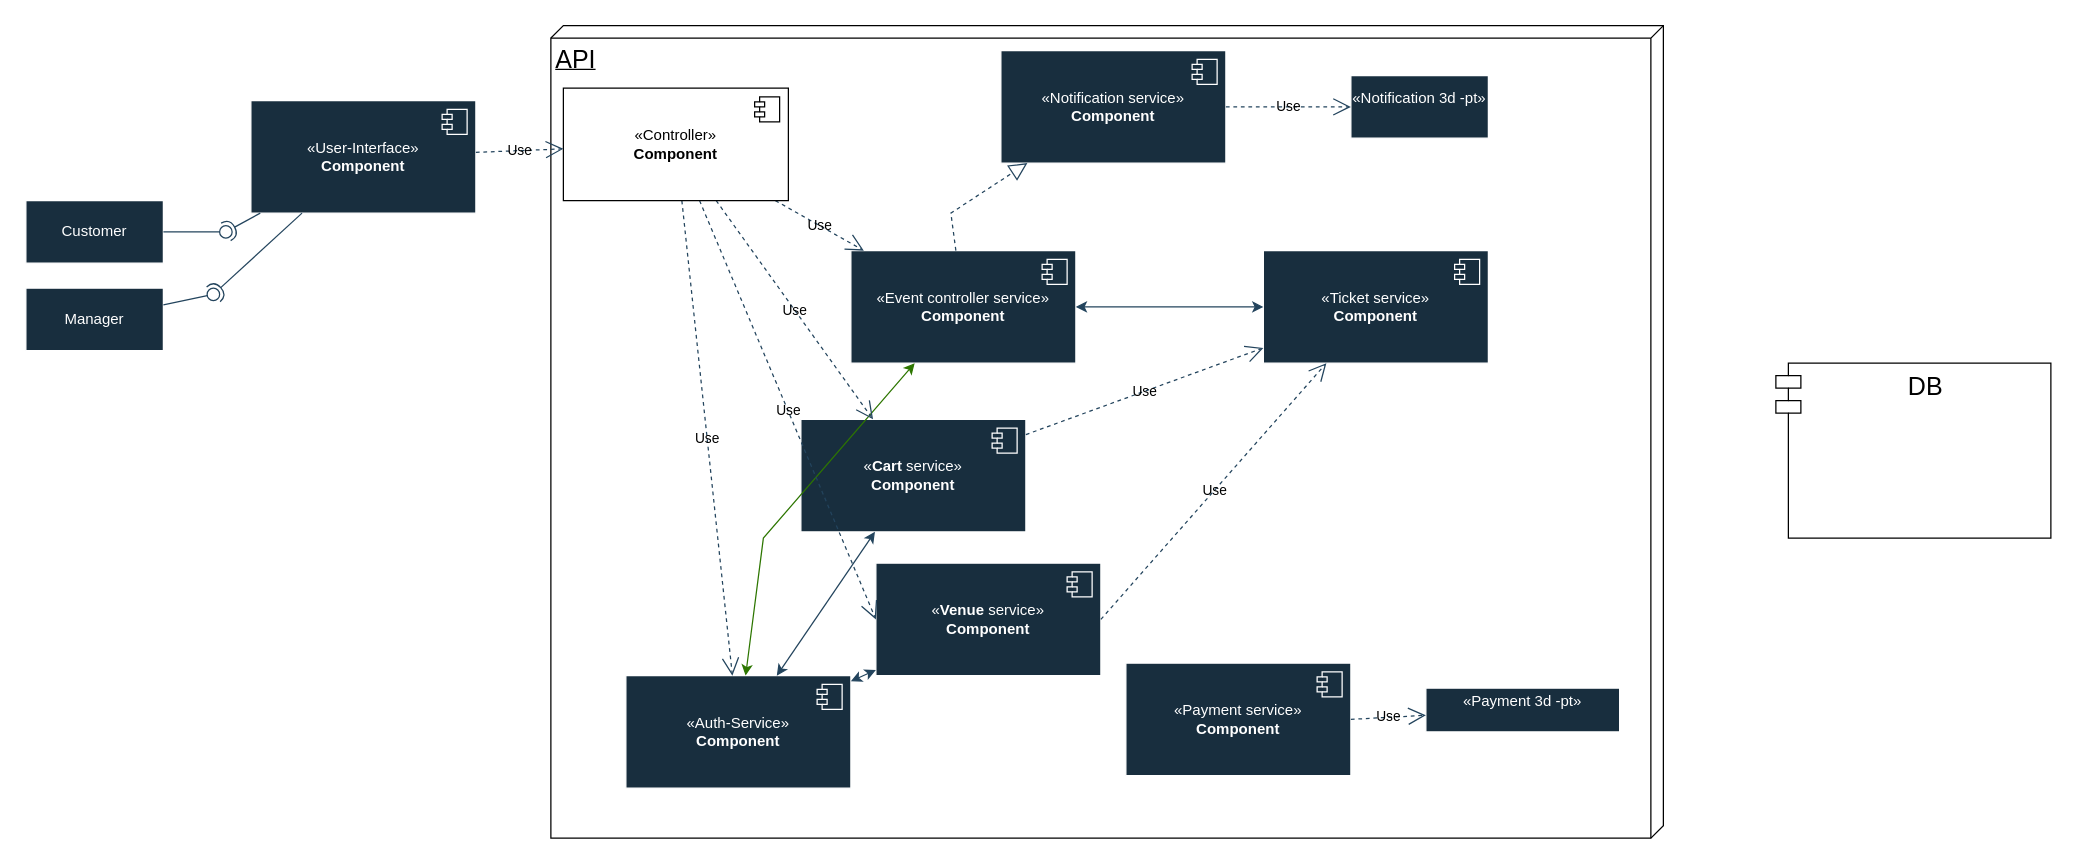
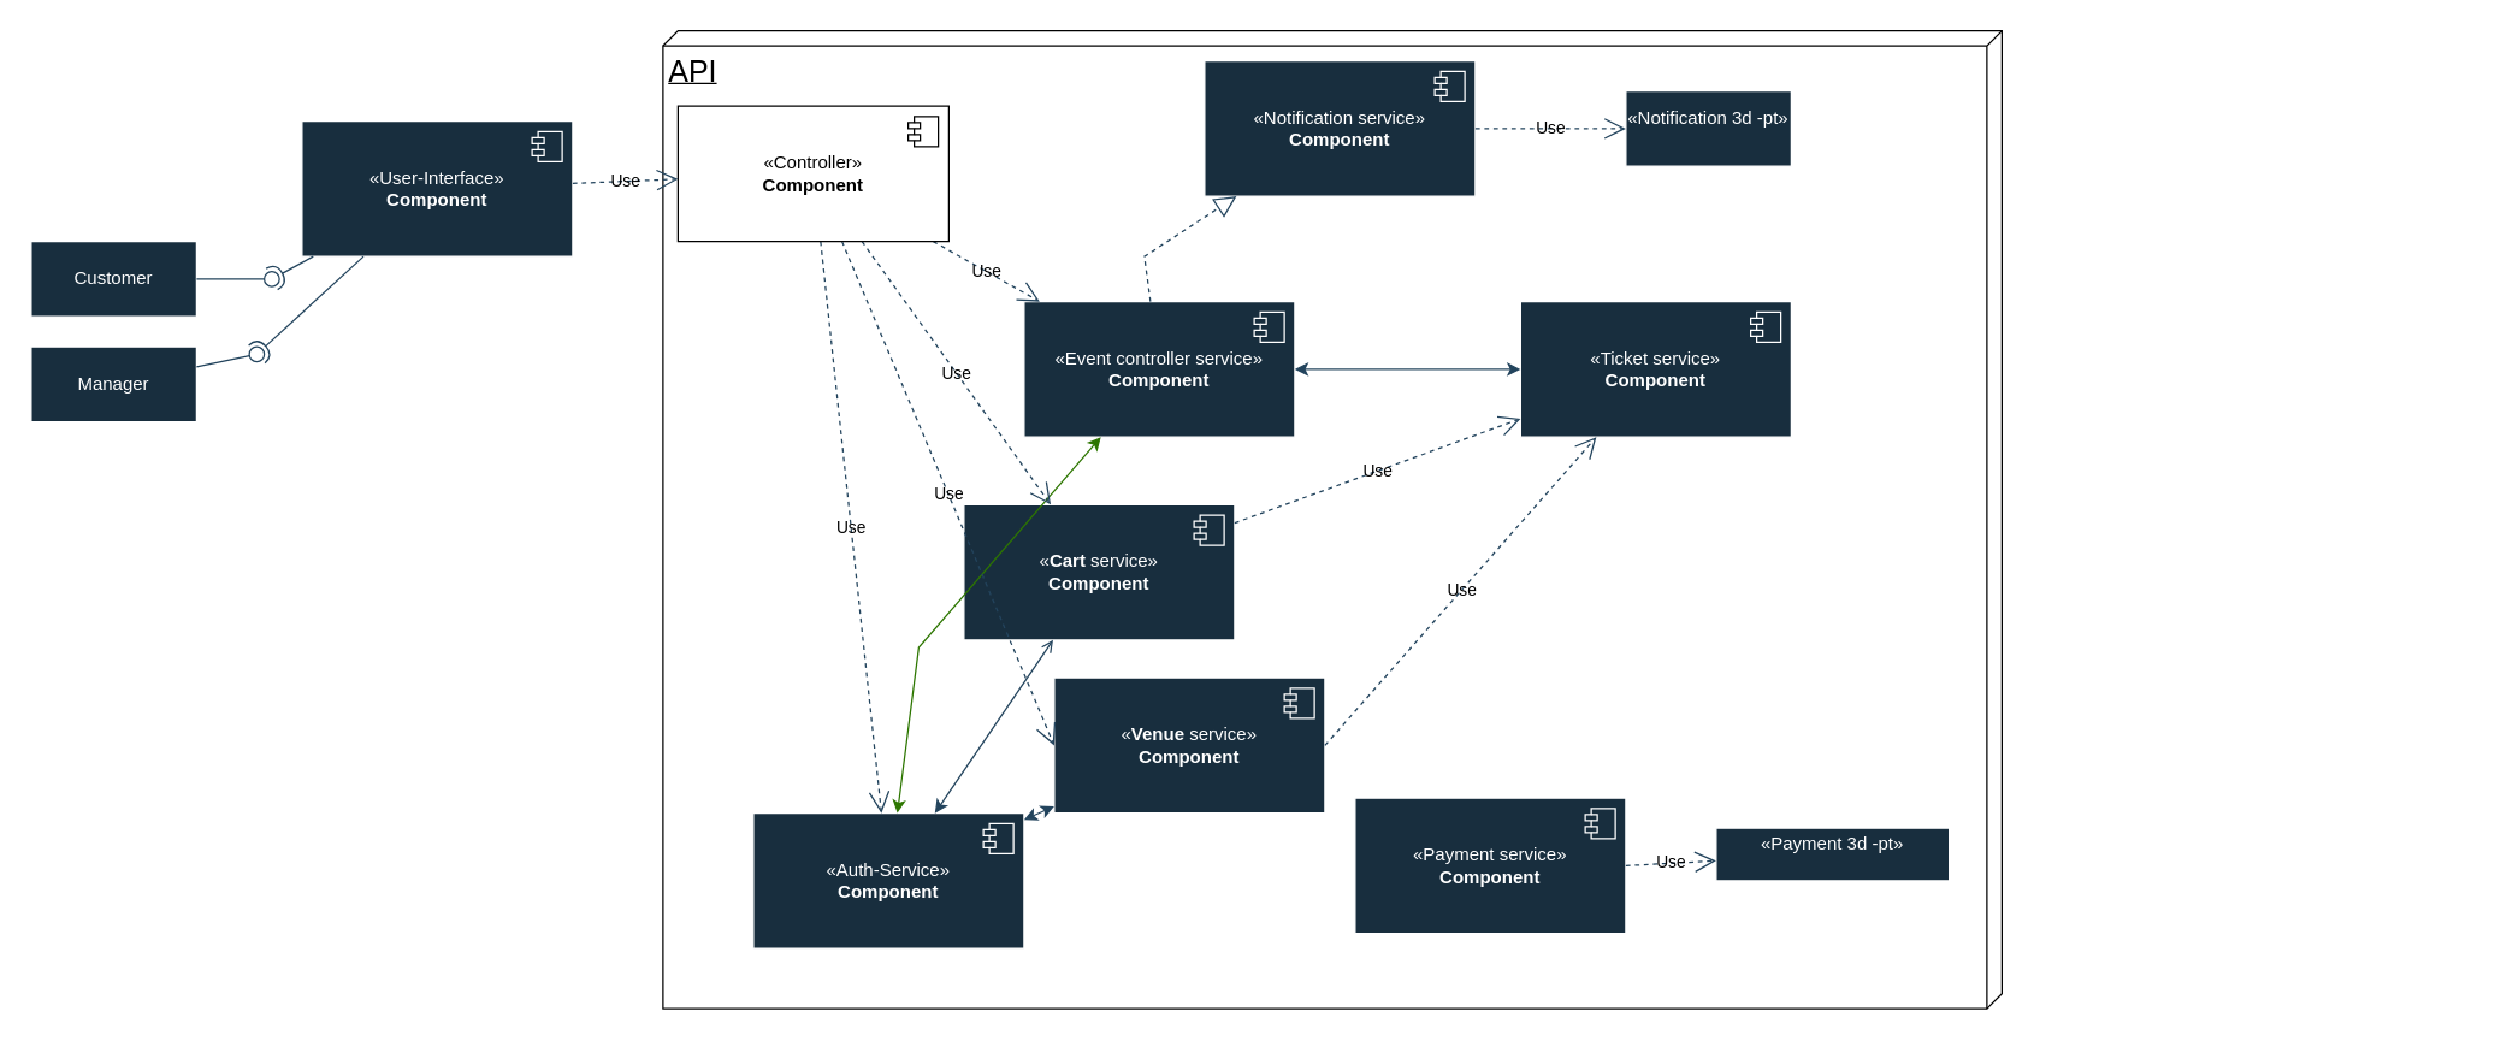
- <mxCell id="42" value="&lt;font style=&quot;font-size: 20px;&quot;&gt;DB&lt;/font&gt;" style="shape=module;align=left;spacingLeft=20;align=center;verticalAlign=top;whiteSpace=wrap;html=1;" parent="1" vertex="1"><mxGeometry x="1420" y="290" width="220" height="140" as="geometry" /></mxCell>
- <mxCell id="40" value="" style="endArrow=classic;startArrow=classic;html=1;rounded=0;labelBackgroundColor=none;strokeColor=#23445D;fontColor=default;" parent="1" source="23" target="11" edge="1"><mxGeometry width="50" height="50" relative="1" as="geometry"><mxPoint x="372" y="610" as="sourcePoint" /><mxPoint x="550" y="410" as="targetPoint" /></mxGeometry></mxCell>
+ <mxCell id="40" value="" style="endArrow=open;startArrow=classic;html=1;rounded=0;labelBackgroundColor=none;strokeColor=#23445D;fontColor=default;" parent="1" source="23" target="11" edge="1"><mxGeometry width="50" height="50" relative="1" as="geometry"><mxPoint x="372" y="610" as="sourcePoint" /><mxPoint x="550" y="410" as="targetPoint" /></mxGeometry></mxCell>
